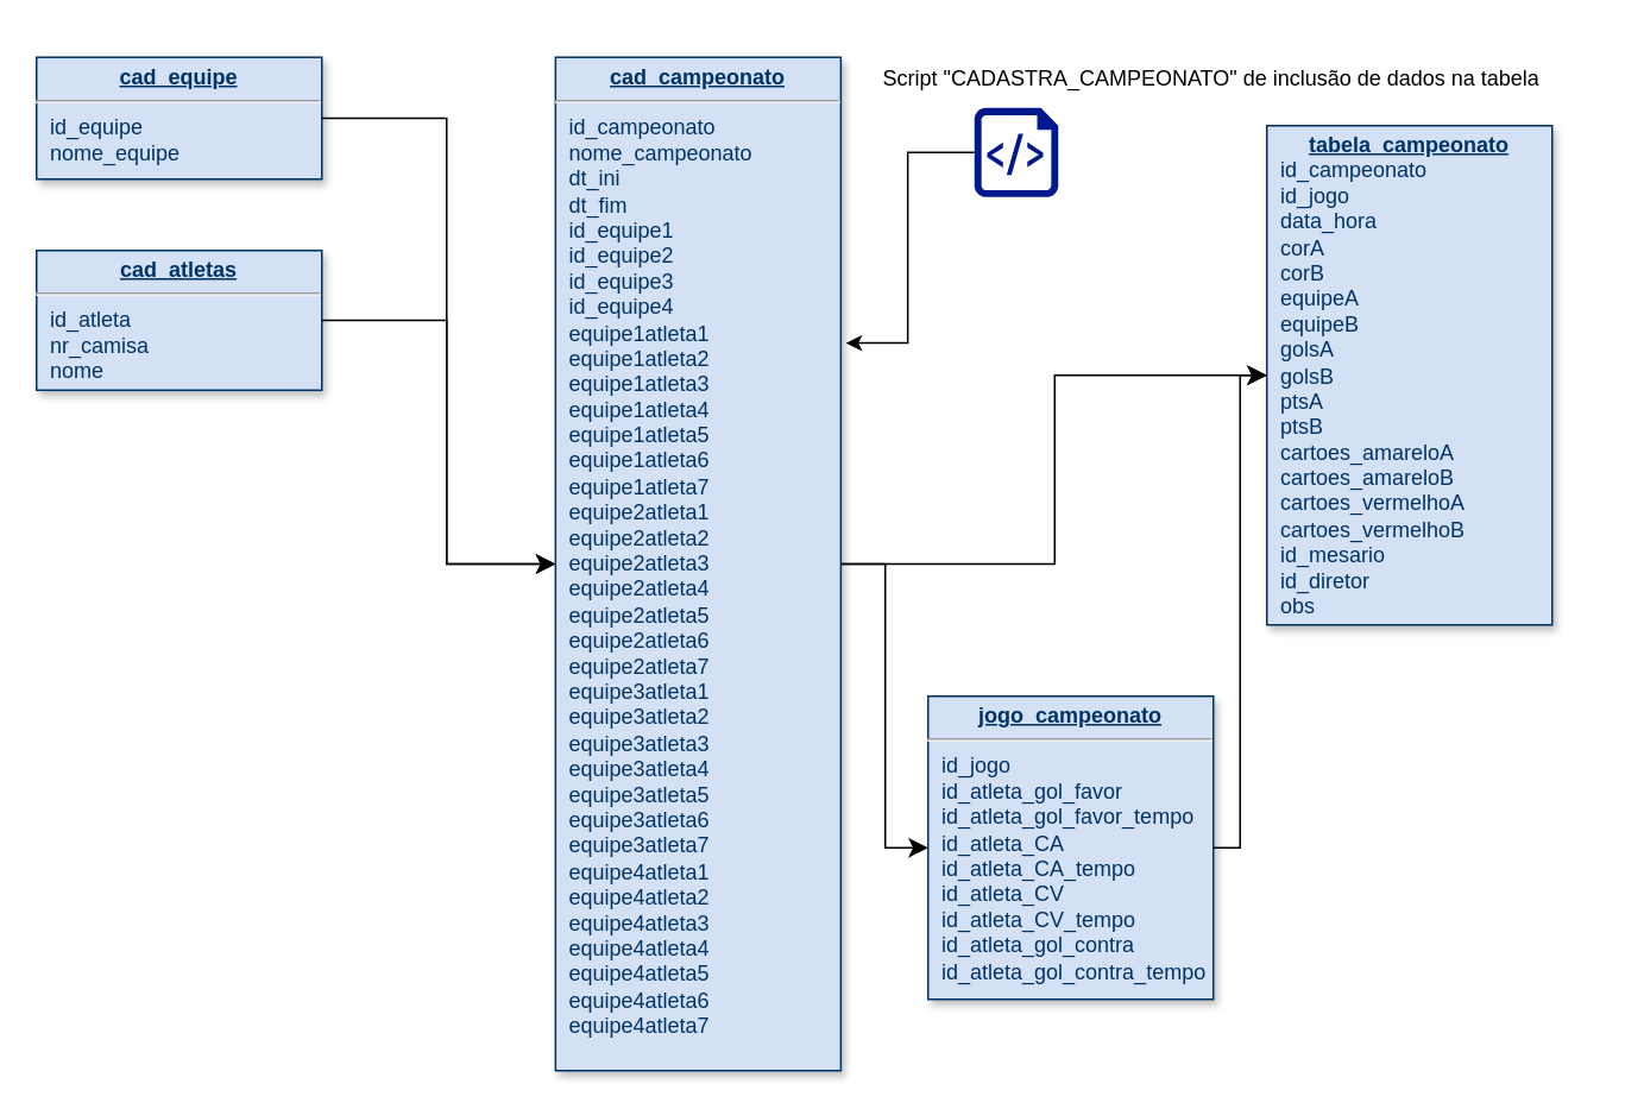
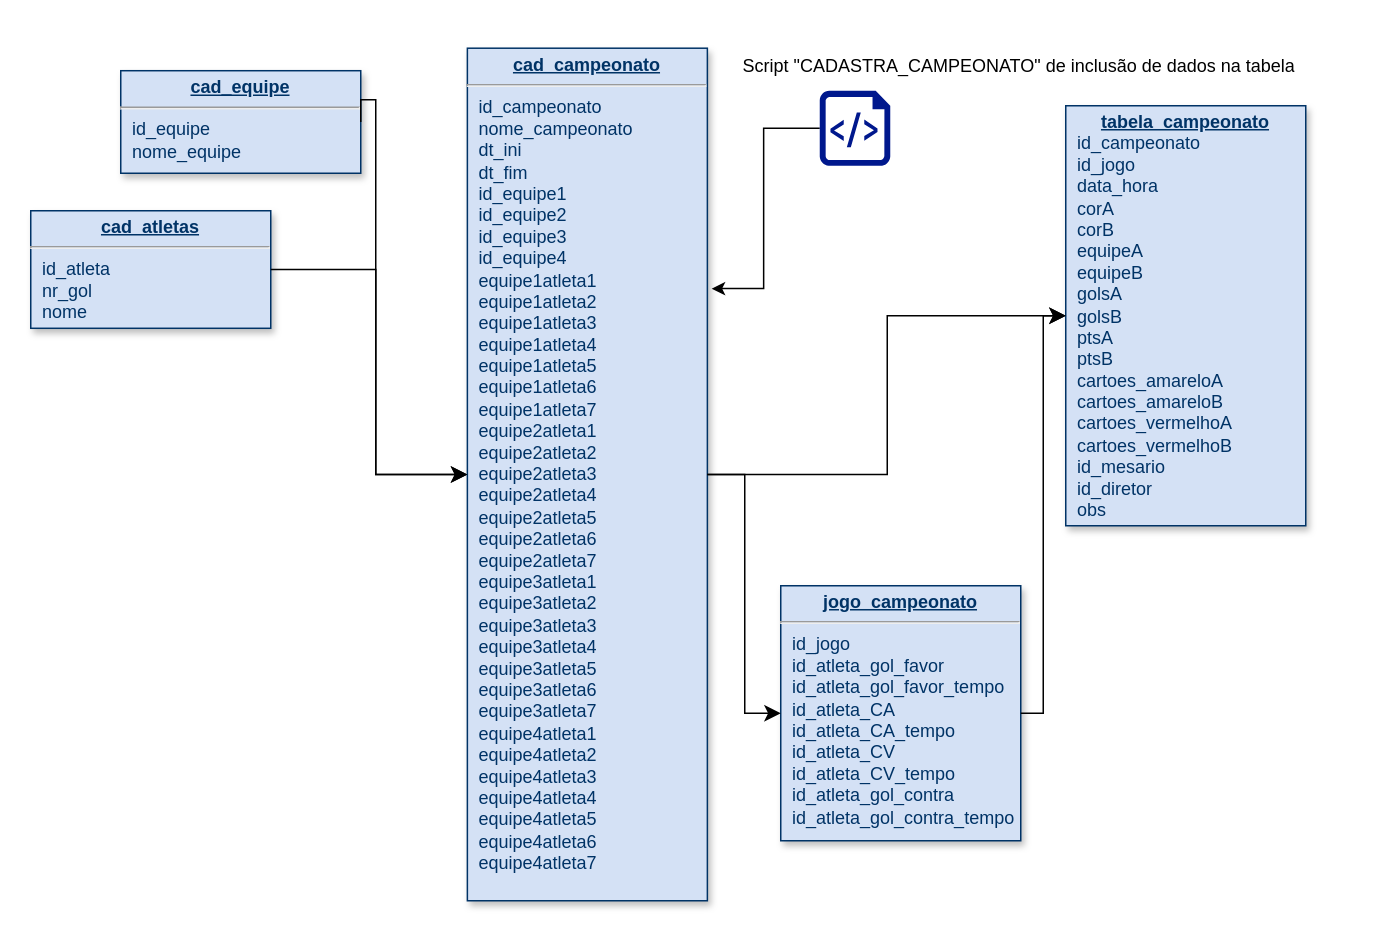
- <mxCell id="2" value="&lt;p style=&quot;margin: 0px; margin-top: 4px; text-align: center; text-decoration: underline;&quot;&gt;&lt;strong&gt;cad_equipe&lt;/strong&gt;&lt;/p&gt;&lt;hr&gt;&lt;p style=&quot;margin: 0px; margin-left: 8px;&quot;&gt;id_equipe&lt;/p&gt;&lt;p style=&quot;margin: 0px; margin-left: 8px;&quot;&gt;nome_equipe&lt;br&gt;&lt;br&gt;&lt;/p&gt;" style="verticalAlign=top;align=left;overflow=fill;fontSize=12;fontFamily=Helvetica;html=1;strokeColor=#003366;shadow=1;fillColor=#D4E1F5;fontColor=#003366" vertex="1" parent="1"><mxGeometry x="20" y="31.64" width="160" height="68.36" as="geometry" /></mxCell>
+ <mxCell id="2" value="&lt;p style=&quot;margin: 0px; margin-top: 4px; text-align: center; text-decoration: underline;&quot;&gt;&lt;strong&gt;cad_equipe&lt;/strong&gt;&lt;/p&gt;&lt;hr&gt;&lt;p style=&quot;margin: 0px; margin-left: 8px;&quot;&gt;id_equipe&lt;/p&gt;&lt;p style=&quot;margin: 0px; margin-left: 8px;&quot;&gt;nome_equipe&lt;br&gt;&lt;br&gt;&lt;/p&gt;" style="verticalAlign=top;align=left;overflow=fill;fontSize=12;fontFamily=Helvetica;html=1;strokeColor=#003366;shadow=1;fillColor=#D4E1F5;fontColor=#003366" vertex="1" parent="1"><mxGeometry x="80" y="46.64" width="160" height="68.36" as="geometry" /></mxCell>
- <mxCell id="4" value="&lt;p style=&quot;margin: 0px; margin-top: 4px; text-align: center; text-decoration: underline;&quot;&gt;&lt;strong&gt;cad_atletas&lt;/strong&gt;&lt;/p&gt;&lt;hr&gt;&lt;p style=&quot;margin: 0px; margin-left: 8px;&quot;&gt;id_atleta&lt;/p&gt;&lt;p style=&quot;margin: 0px; margin-left: 8px;&quot;&gt;nr_camisa&lt;/p&gt;&lt;p style=&quot;margin: 0px; margin-left: 8px;&quot;&gt;nome&lt;/p&gt;&lt;p style=&quot;margin: 0px; margin-left: 8px;&quot;&gt;&lt;br&gt;&lt;/p&gt;" style="verticalAlign=top;align=left;overflow=fill;fontSize=12;fontFamily=Helvetica;html=1;strokeColor=#003366;shadow=1;fillColor=#D4E1F5;fontColor=#003366" vertex="1" parent="1"><mxGeometry x="20" y="140" width="160" height="78.36" as="geometry" /></mxCell>
+ <mxCell id="4" value="&lt;p style=&quot;margin: 0px; margin-top: 4px; text-align: center; text-decoration: underline;&quot;&gt;&lt;strong&gt;cad_atletas&lt;/strong&gt;&lt;/p&gt;&lt;hr&gt;&lt;p style=&quot;margin: 0px; margin-left: 8px;&quot;&gt;id_atleta&lt;/p&gt;&lt;p style=&quot;margin: 0px; margin-left: 8px;&quot;&gt;nr_gol&lt;/p&gt;&lt;p style=&quot;margin: 0px; margin-left: 8px;&quot;&gt;nome&lt;/p&gt;&lt;p style=&quot;margin: 0px; margin-left: 8px;&quot;&gt;&lt;br&gt;&lt;/p&gt;" style="verticalAlign=top;align=left;overflow=fill;fontSize=12;fontFamily=Helvetica;html=1;strokeColor=#003366;shadow=1;fillColor=#D4E1F5;fontColor=#003366" vertex="1" parent="1"><mxGeometry x="20" y="140" width="160" height="78.36" as="geometry" /></mxCell>
